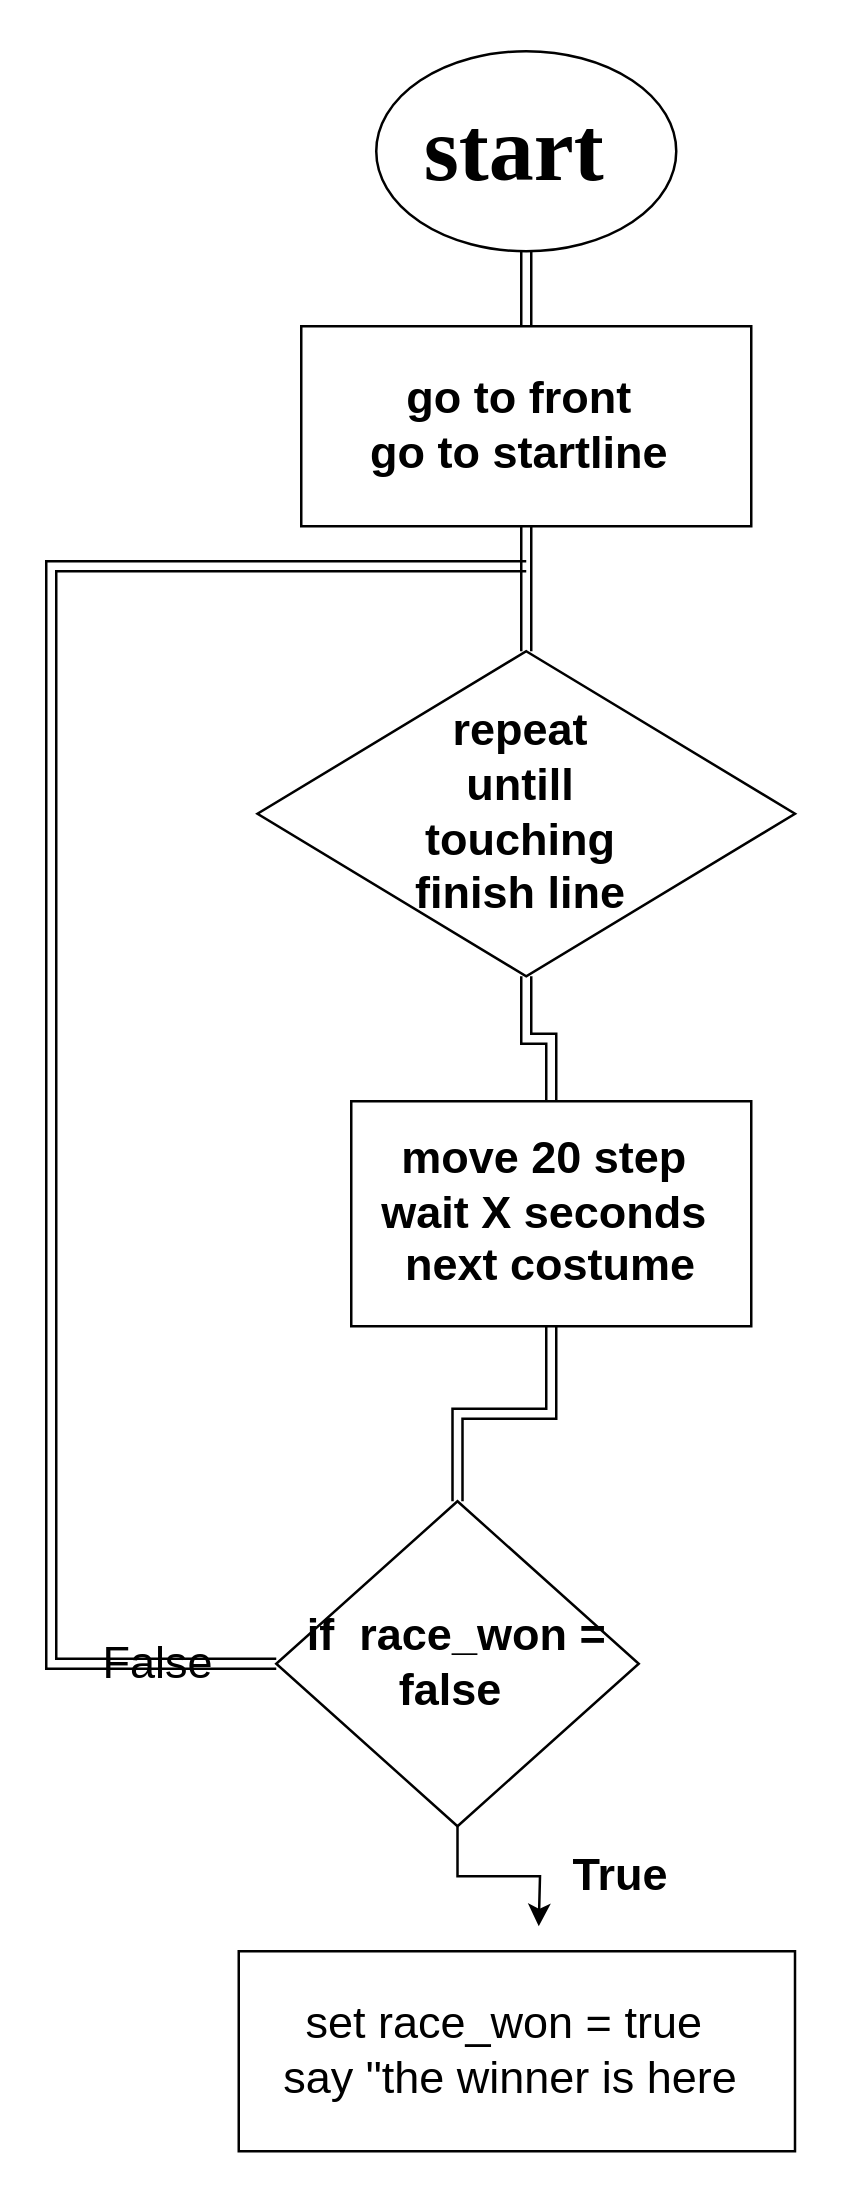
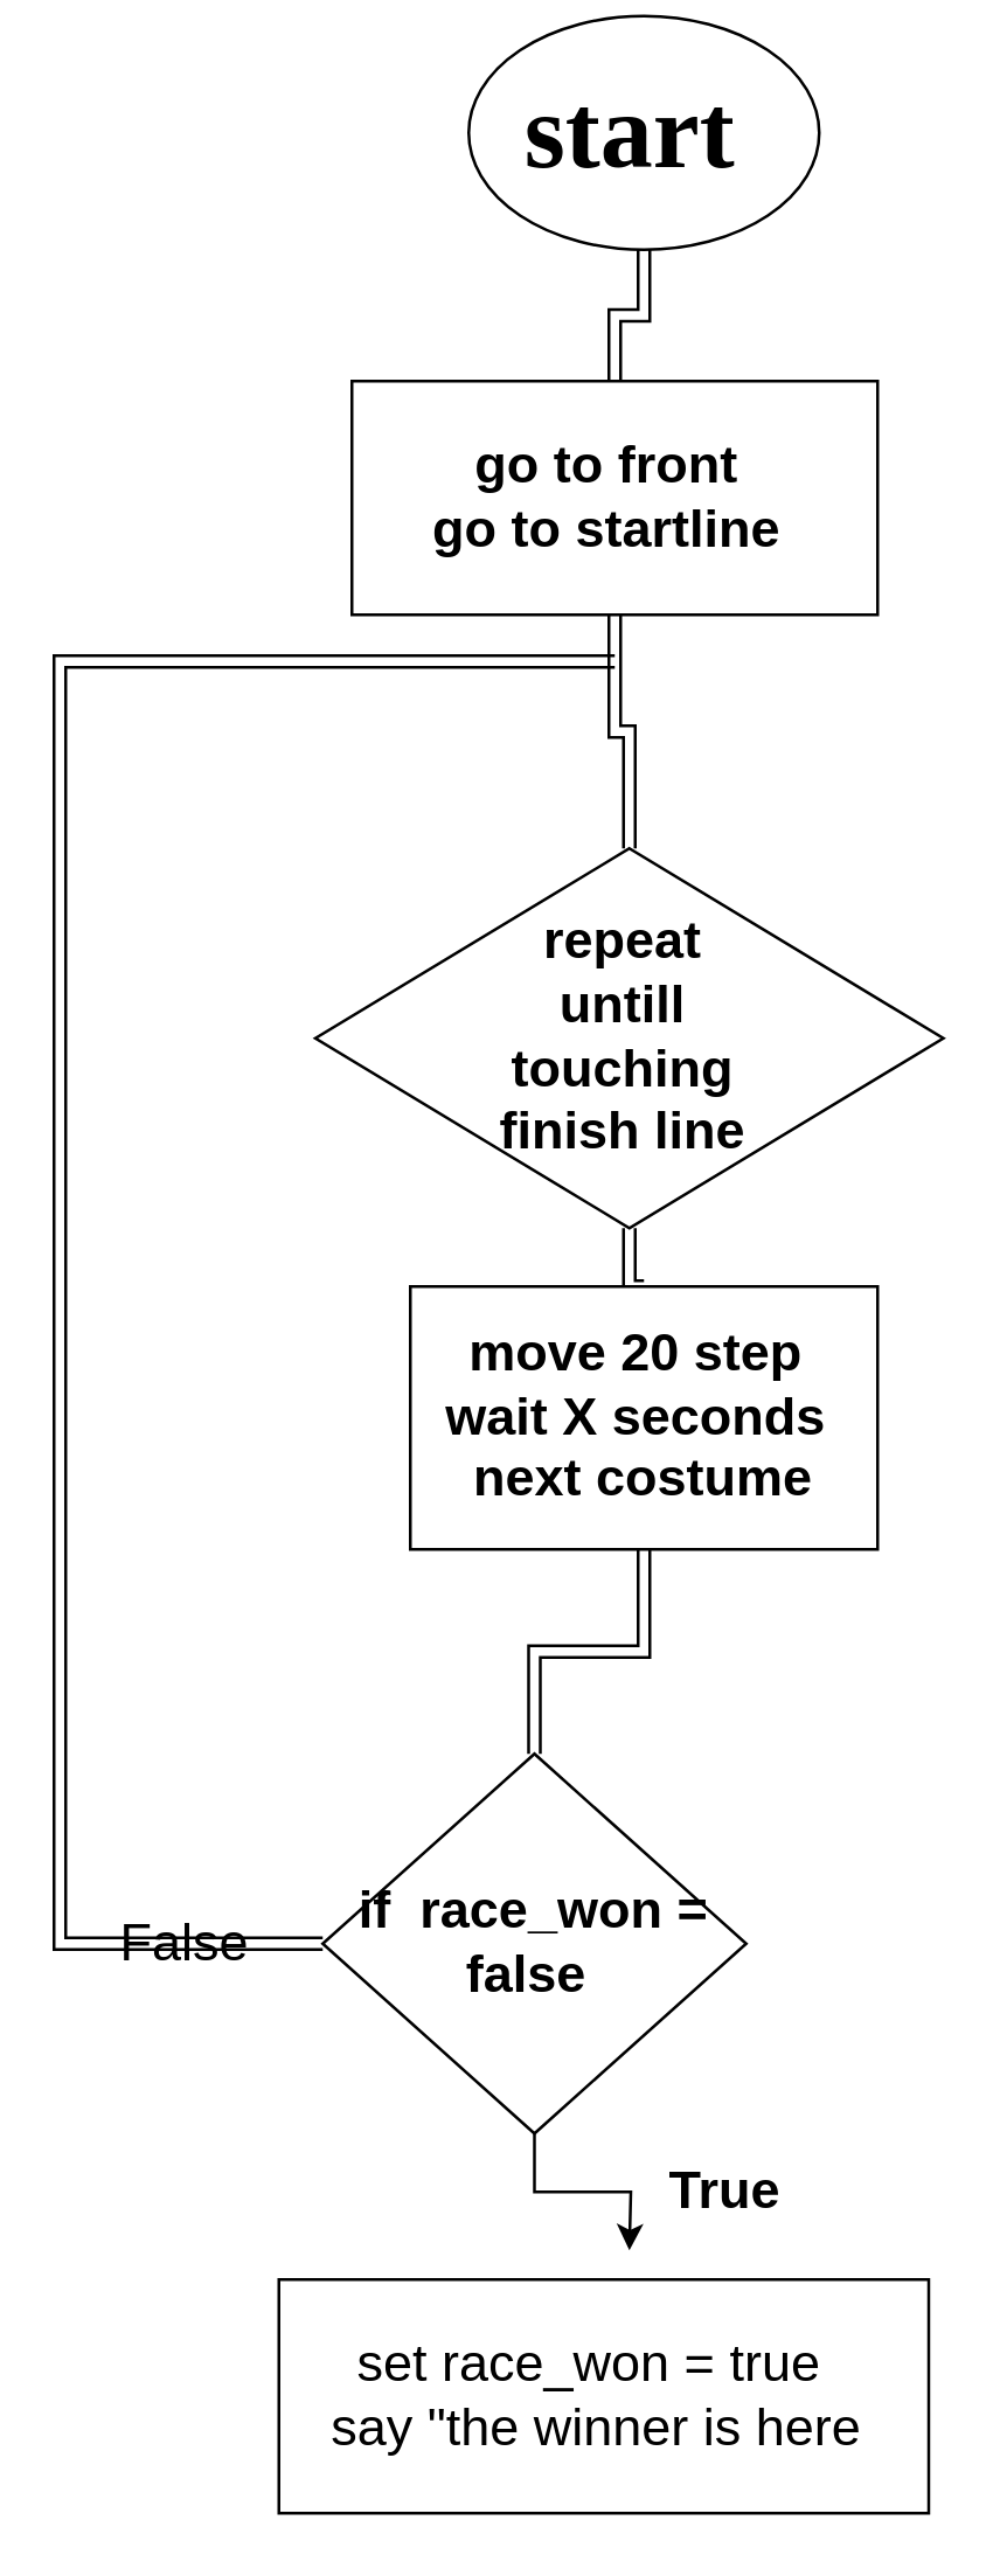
- <mxCell id="3" value="&lt;font style=&quot;font-size: 36px&quot; face=&quot;Times New Roman&quot;&gt;&lt;b&gt;start&amp;nbsp;&lt;/b&gt;&lt;/font&gt;" style="ellipse;whiteSpace=wrap;html=1;align=center;" vertex="1" parent="1"><mxGeometry x="150" y="20" width="120" height="80" as="geometry" /></mxCell>
+ <mxCell id="3" value="&lt;font style=&quot;font-size: 36px&quot; face=&quot;Times New Roman&quot;&gt;&lt;b&gt;start&amp;nbsp;&lt;/b&gt;&lt;/font&gt;" style="ellipse;whiteSpace=wrap;html=1;align=center;" vertex="1" parent="1"><mxGeometry x="160" y="5" width="120" height="80" as="geometry" /></mxCell>
- <mxCell id="5" value="&lt;font style=&quot;font-size: 18px&quot;&gt;&lt;b&gt;repeat&amp;nbsp;&lt;br&gt;untill&amp;nbsp;&lt;br&gt;touching&amp;nbsp;&lt;br&gt;finish line&amp;nbsp;&lt;/b&gt;&lt;/font&gt;" style="rhombus;whiteSpace=wrap;html=1;" vertex="1" parent="1"><mxGeometry x="102.5" y="260" width="215" height="130" as="geometry" /></mxCell>
+ <mxCell id="5" value="&lt;font style=&quot;font-size: 18px&quot;&gt;&lt;b&gt;repeat&amp;nbsp;&lt;br&gt;untill&amp;nbsp;&lt;br&gt;touching&amp;nbsp;&lt;br&gt;finish line&amp;nbsp;&lt;/b&gt;&lt;/font&gt;" style="rhombus;whiteSpace=wrap;html=1;" vertex="1" parent="1"><mxGeometry x="107.5" y="290" width="215" height="130" as="geometry" /></mxCell>
